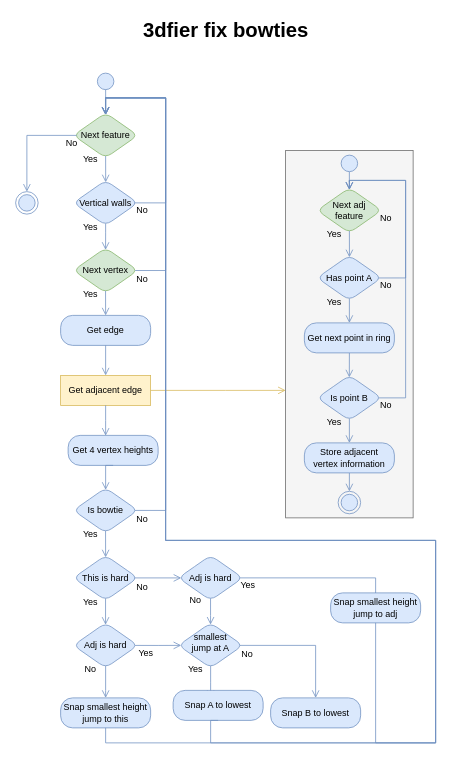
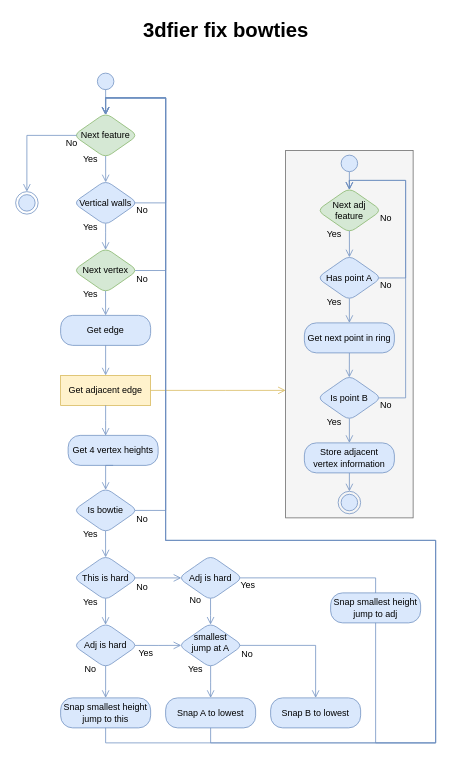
- <mxCell id="78" value="Snap A to lowest" style="rounded=1;whiteSpace=wrap;html=1;arcSize=40;fillColor=#dae8fc;strokeColor=#6c8ebf;shadow=0;" parent="3" vertex="1"><mxGeometry x="210" y="827" width="120" height="40" as="geometry" /></mxCell>
+ <mxCell id="78" value="Snap A to lowest" style="rounded=1;whiteSpace=wrap;html=1;arcSize=40;fillColor=#dae8fc;strokeColor=#6c8ebf;shadow=0;" parent="3" vertex="1"><mxGeometry x="200" y="837" width="120" height="40" as="geometry" /></mxCell>
